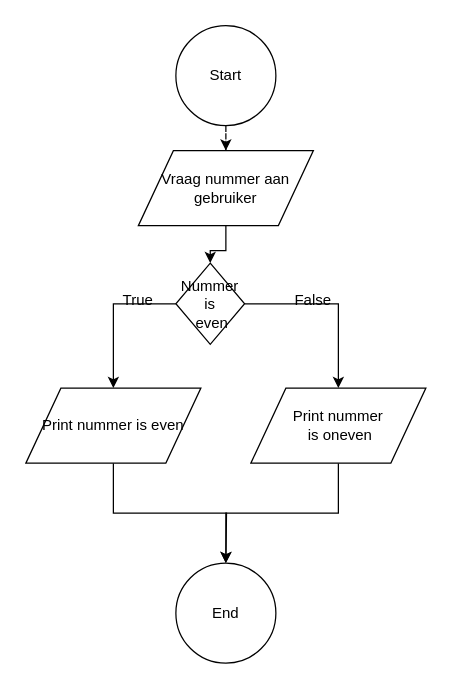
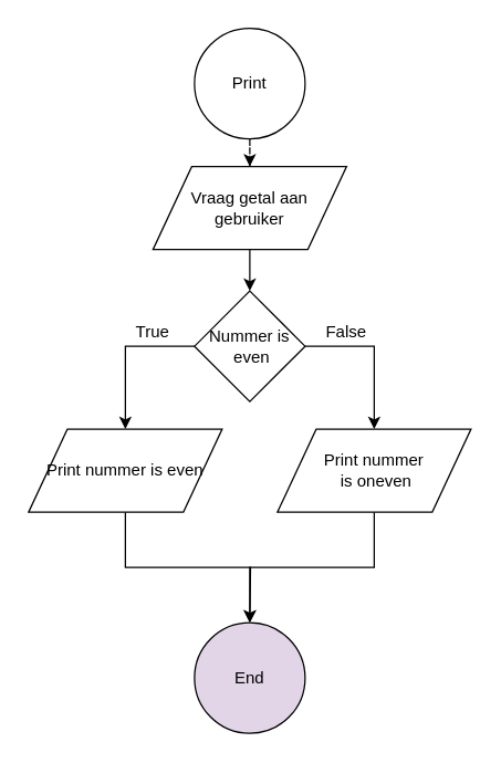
- <mxCell id="5" value="Start" style="ellipse;whiteSpace=wrap;html=1;aspect=fixed;" parent="1" vertex="1"><mxGeometry x="140" y="20" width="80" height="80" as="geometry" /></mxCell>
+ <mxCell id="5" value="Print" style="ellipse;whiteSpace=wrap;html=1;aspect=fixed;" parent="1" vertex="1"><mxGeometry x="140" y="20" width="80" height="80" as="geometry" /></mxCell>
- <mxCell id="7" value="Vraag nummer aan &lt;br&gt;gebruiker" style="shape=parallelogram;perimeter=parallelogramPerimeter;whiteSpace=wrap;html=1;" parent="1" vertex="1"><mxGeometry x="110" y="120" width="140" height="60" as="geometry" /></mxCell>
+ <mxCell id="7" value="Vraag getal aan &lt;br&gt;gebruiker" style="shape=parallelogram;perimeter=parallelogramPerimeter;whiteSpace=wrap;html=1;" parent="1" vertex="1"><mxGeometry x="110" y="120" width="140" height="60" as="geometry" /></mxCell>
- <mxCell id="10" value="Nummer is&lt;br&gt;&amp;nbsp;even" style="rhombus;whiteSpace=wrap;html=1;" parent="1" vertex="1"><mxGeometry x="140" y="210" width="55" height="65" as="geometry" /></mxCell>
+ <mxCell id="10" value="Nummer is&lt;br&gt;&amp;nbsp;even" style="rhombus;whiteSpace=wrap;html=1;" parent="1" vertex="1"><mxGeometry x="140" y="210" width="80" height="80" as="geometry" /></mxCell>
- <mxCell id="15" value="End" style="ellipse;whiteSpace=wrap;html=1;aspect=fixed;" parent="1" vertex="1"><mxGeometry x="140" y="450" width="80" height="80" as="geometry" /></mxCell>
+ <mxCell id="15" value="End" style="ellipse;whiteSpace=wrap;html=1;aspect=fixed;fillColor=#e1d5e7;" parent="1" vertex="1"><mxGeometry x="140" y="450" width="80" height="80" as="geometry" /></mxCell>
